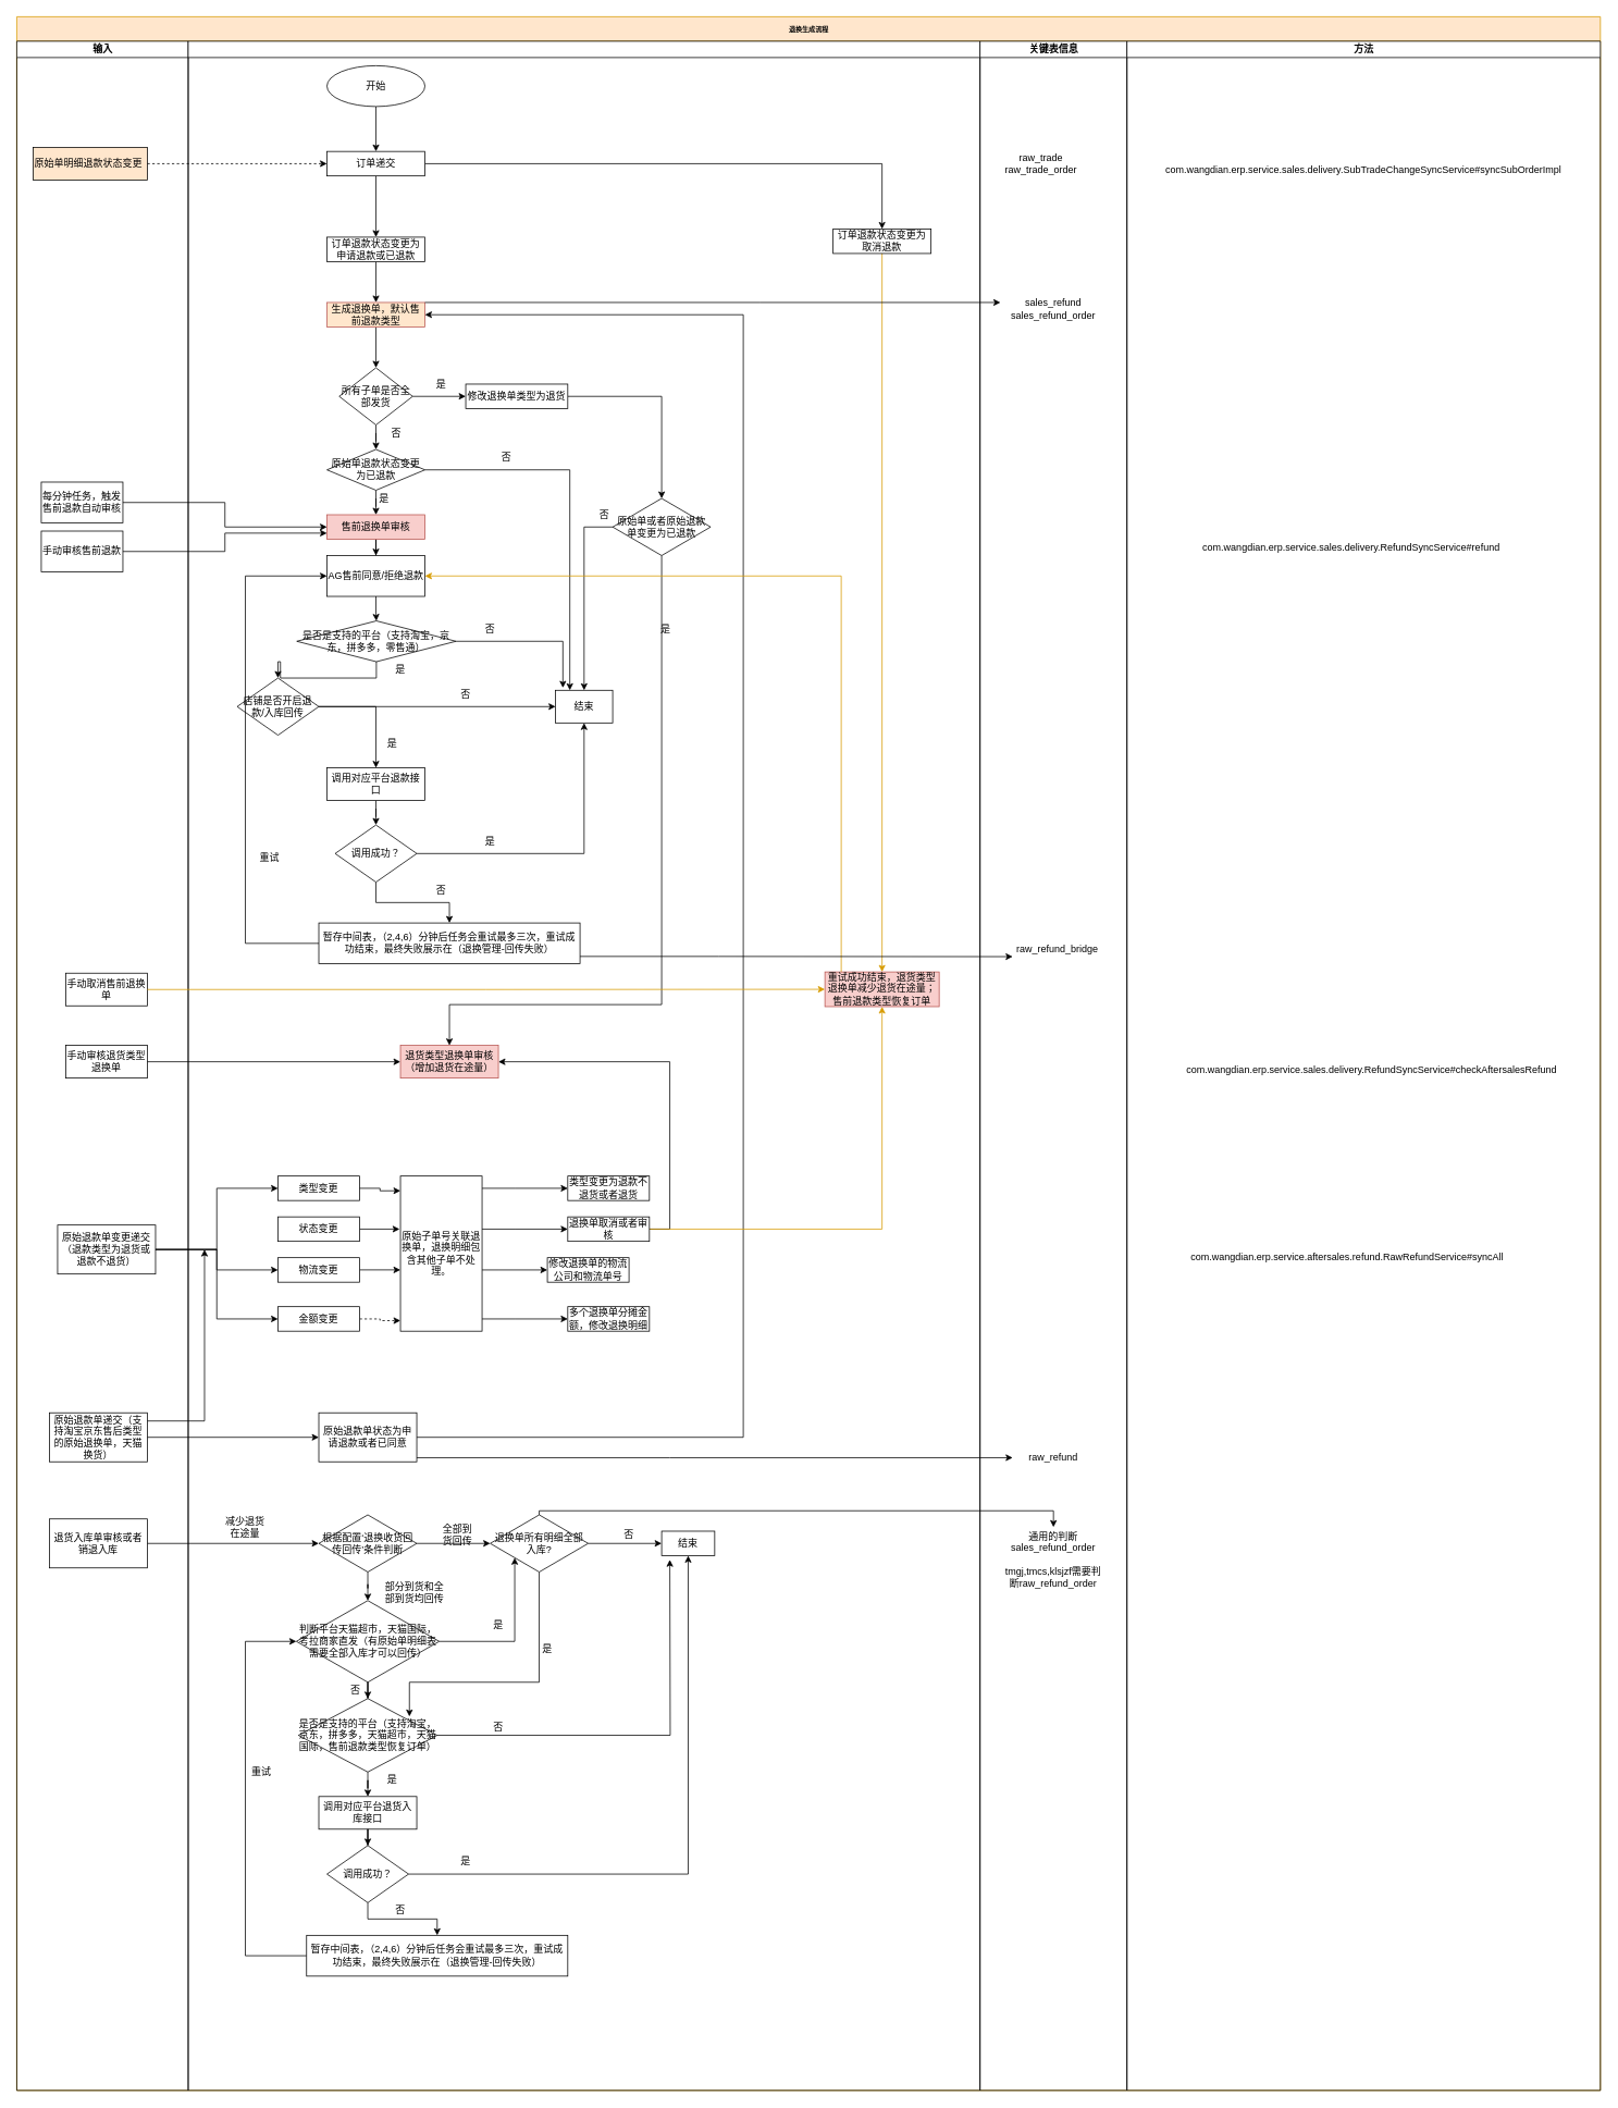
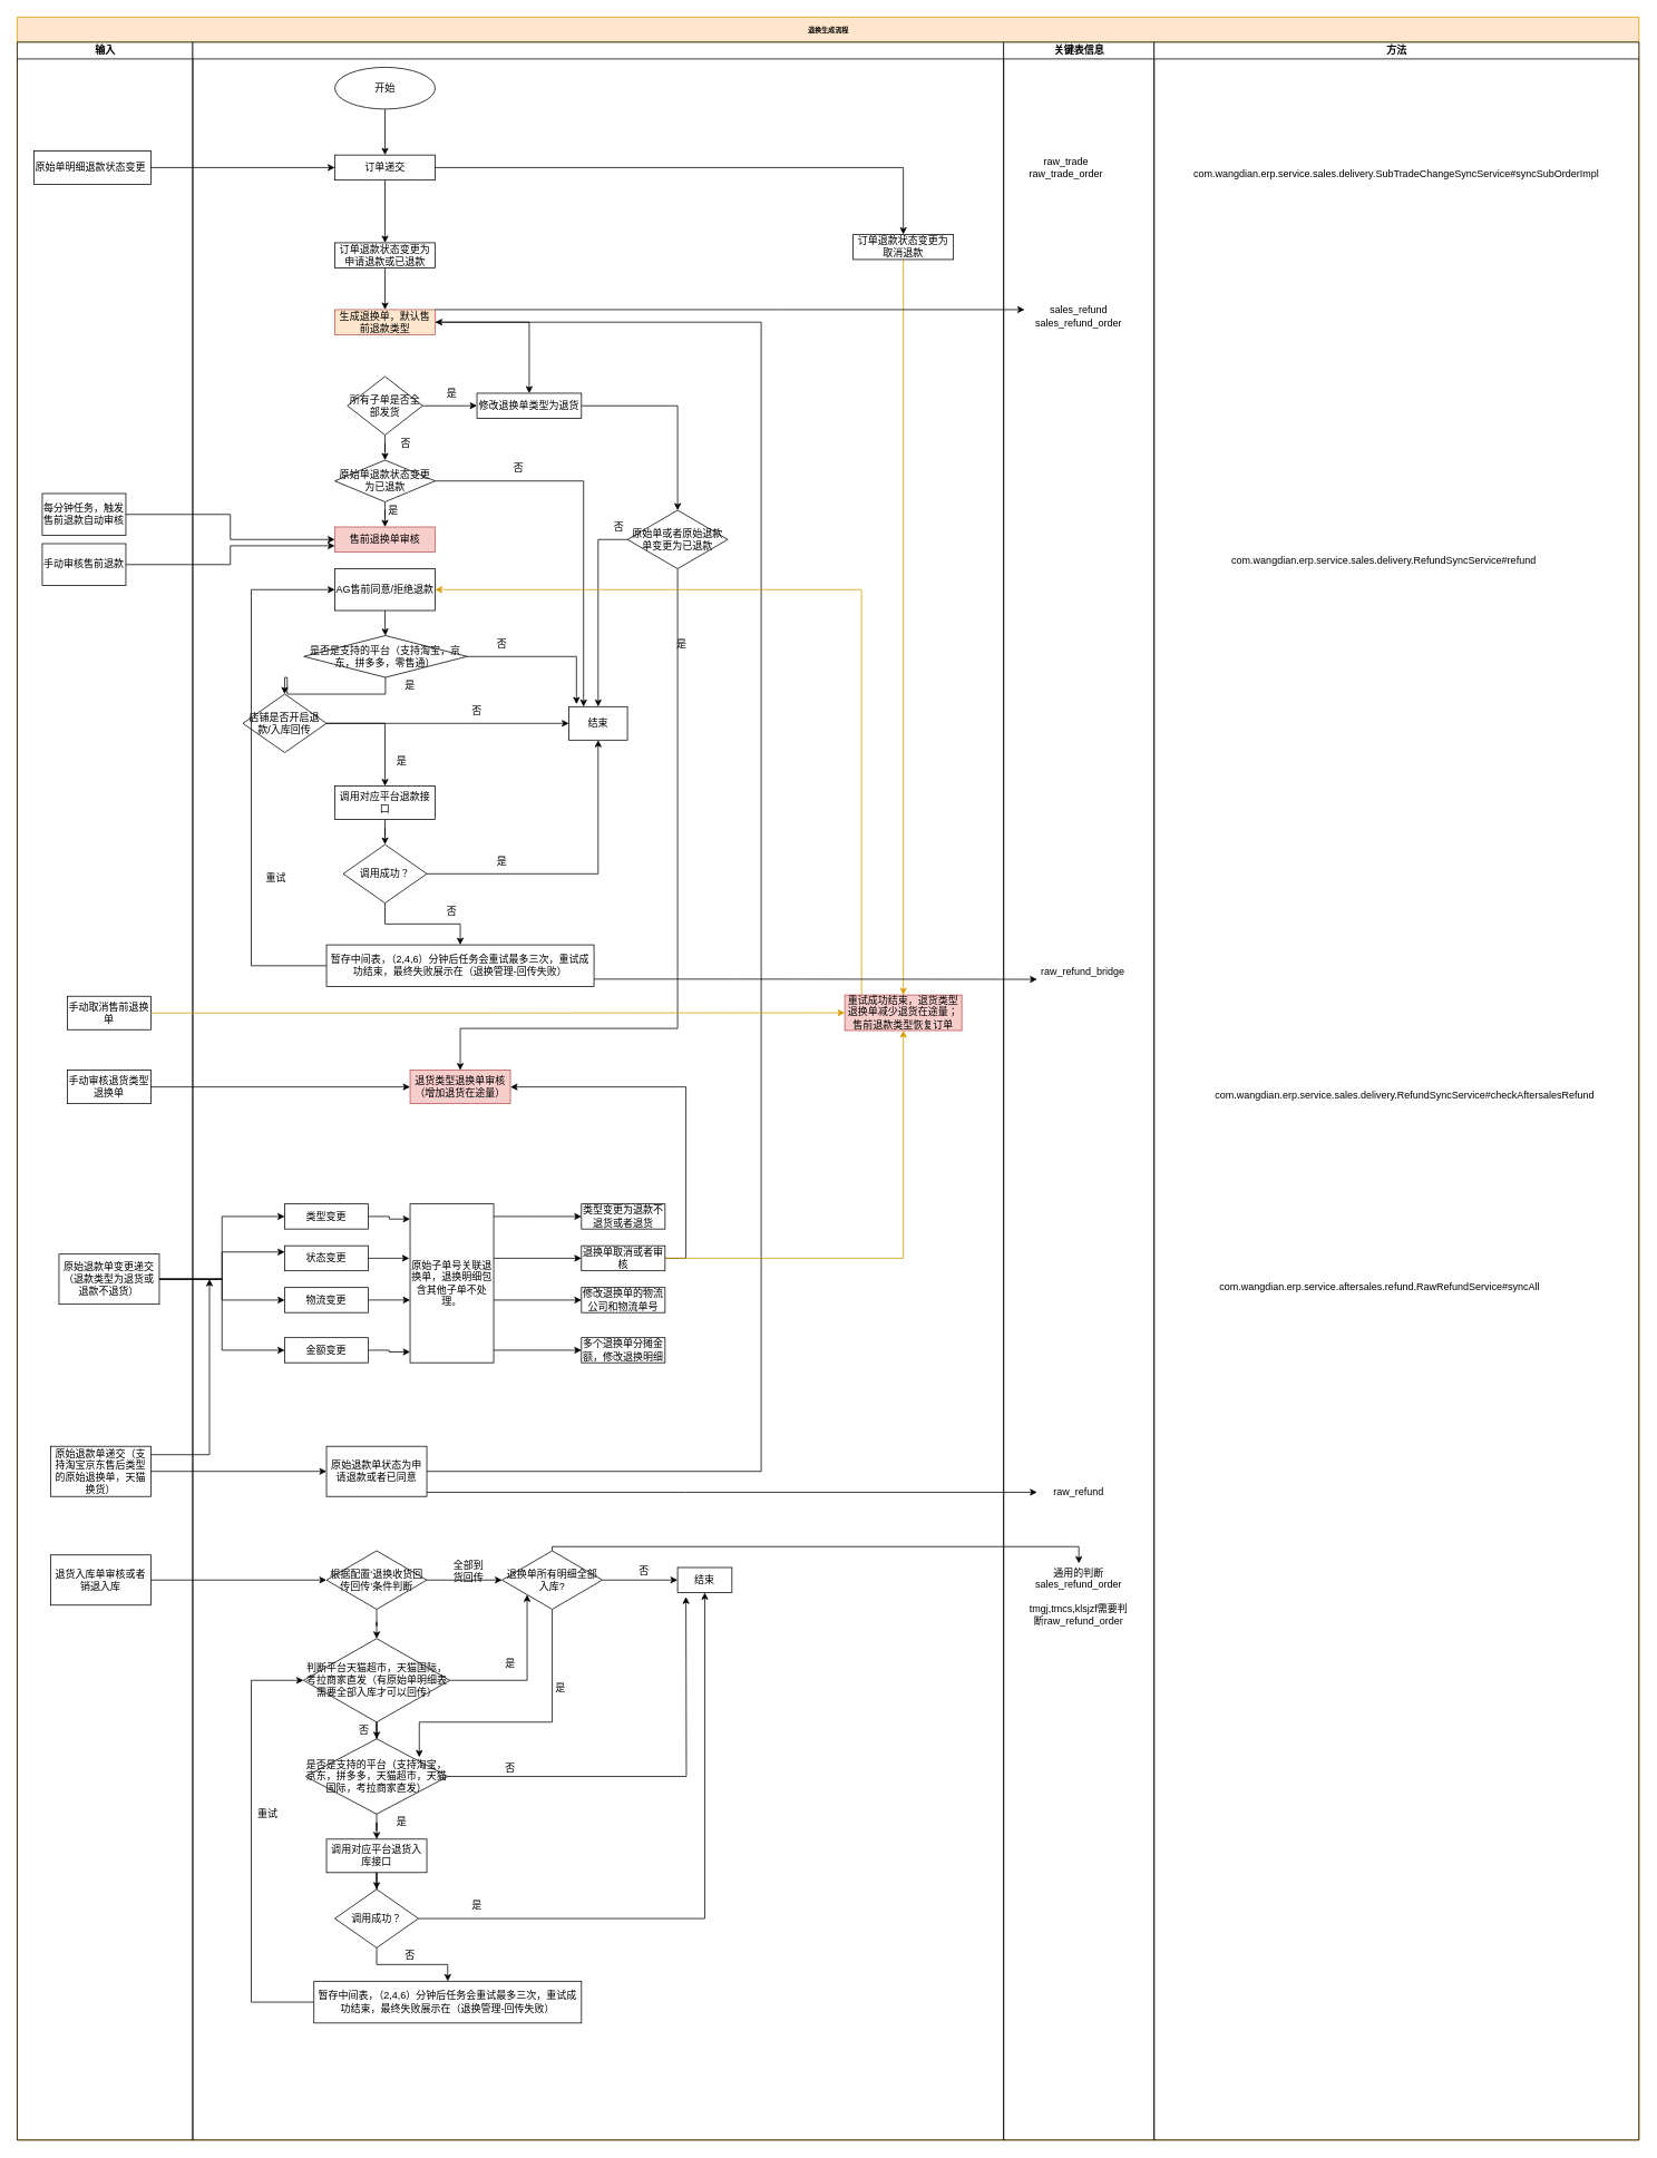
- <mxCell id="4" value="原始单明细退款状态变更" style="rounded=0;whiteSpace=wrap;html=1;align=left;fillColor=#ffe6cc;" parent="3" vertex="1"><mxGeometry x="20" y="130" width="140" height="40" as="geometry" /></mxCell>
+ <mxCell id="4" value="原始单明细退款状态变更" style="rounded=0;whiteSpace=wrap;html=1;align=left;" parent="3" vertex="1"><mxGeometry x="20" y="130" width="140" height="40" as="geometry" /></mxCell>
- <mxCell id="127" style="edgeStyle=orthogonalEdgeStyle;rounded=0;orthogonalLoop=1;jettySize=auto;html=1;exitX=1;exitY=0.5;exitDx=0;exitDy=0;entryX=0;entryY=0.5;entryDx=0;entryDy=0;dashed=1;" parent="2" source="4" target="17" edge="1"><mxGeometry relative="1" as="geometry" /></mxCell>
+ <mxCell id="127" style="edgeStyle=orthogonalEdgeStyle;rounded=0;orthogonalLoop=1;jettySize=auto;html=1;exitX=1;exitY=0.5;exitDx=0;exitDy=0;entryX=0;entryY=0.5;entryDx=0;entryDy=0;" parent="2" source="4" target="17" edge="1"><mxGeometry relative="1" as="geometry" /></mxCell>
- <mxCell id="20" style="edgeStyle=orthogonalEdgeStyle;rounded=0;orthogonalLoop=1;jettySize=auto;html=1;entryX=0.5;entryY=0;entryDx=0;entryDy=0;" parent="12" source="21" target="24" edge="1"><mxGeometry relative="1" as="geometry" /></mxCell>
+ <mxCell id="20" style="edgeStyle=orthogonalEdgeStyle;rounded=0;orthogonalLoop=1;jettySize=auto;html=1;" parent="12" source="21" target="26" edge="1"><mxGeometry relative="1" as="geometry" /></mxCell>
- <mxCell id="28" style="edgeStyle=orthogonalEdgeStyle;rounded=0;orthogonalLoop=1;jettySize=auto;html=1;entryX=0.5;entryY=0;entryDx=0;entryDy=0;" parent="12" source="29" target="31" edge="1"><mxGeometry relative="1" as="geometry" /></mxCell>
+ <mxCell id="129" style="edgeStyle=orthogonalEdgeStyle;rounded=0;orthogonalLoop=1;jettySize=auto;html=1;entryX=0;entryY=0.25;entryDx=0;entryDy=0;" parent="2" source="6" target="57" edge="1"><mxGeometry relative="1" as="geometry" /></mxCell>
- <mxCell id="70" value="修改退换单的物流公司和物流单号" style="rounded=0;whiteSpace=wrap;html=1;" parent="12" vertex="1"><mxGeometry x="440" y="1490" width="100" height="30" as="geometry" /></mxCell>
+ <mxCell id="70" value="修改退换单的物流公司和物流单号" style="rounded=0;whiteSpace=wrap;html=1;" parent="12" vertex="1"><mxGeometry x="465" y="1490" width="100" height="30" as="geometry" /></mxCell>
- <mxCell id="54" style="edgeStyle=orthogonalEdgeStyle;rounded=0;orthogonalLoop=1;jettySize=auto;html=1;entryX=0;entryY=0.932;entryDx=0;entryDy=0;entryPerimeter=0;dashed=1;" parent="12" source="55" target="64" edge="1"><mxGeometry relative="1" as="geometry" /></mxCell>
+ <mxCell id="54" style="edgeStyle=orthogonalEdgeStyle;rounded=0;orthogonalLoop=1;jettySize=auto;html=1;entryX=0;entryY=0.932;entryDx=0;entryDy=0;entryPerimeter=0;" parent="12" source="55" target="64" edge="1"><mxGeometry relative="1" as="geometry" /></mxCell>
- <mxCell id="101" value="减少退货在途量" style="text;html=1;strokeColor=none;fillColor=none;align=center;verticalAlign=middle;whiteSpace=wrap;rounded=0;" parent="12" vertex="1"><mxGeometry x="40" y="1810" width="60" height="20" as="geometry" /></mxCell>
- <mxCell id="81" value="部分到货和全部到货均回传" style="text;html=1;strokeColor=none;fillColor=none;align=center;verticalAlign=middle;whiteSpace=wrap;rounded=0;" parent="12" vertex="1"><mxGeometry x="235" y="1890" width="85" height="20" as="geometry" /></mxCell>
- <mxCell id="118" value="是否是支持的平台（支持淘宝，京东，拼多多，天猫超市，天猫国际，售前退款类型恢复订单）" style="rhombus;whiteSpace=wrap;html=1;" vertex="1" parent="12"><mxGeometry x="135" y="2030" width="170" height="90" as="geometry" /></mxCell>
+ <mxCell id="118" value="是否是支持的平台（支持淘宝，京东，拼多多，天猫超市，天猫国际，考拉商家直发）" style="rhombus;whiteSpace=wrap;html=1;" vertex="1" parent="12"><mxGeometry x="135" y="2030" width="170" height="90" as="geometry" /></mxCell>
